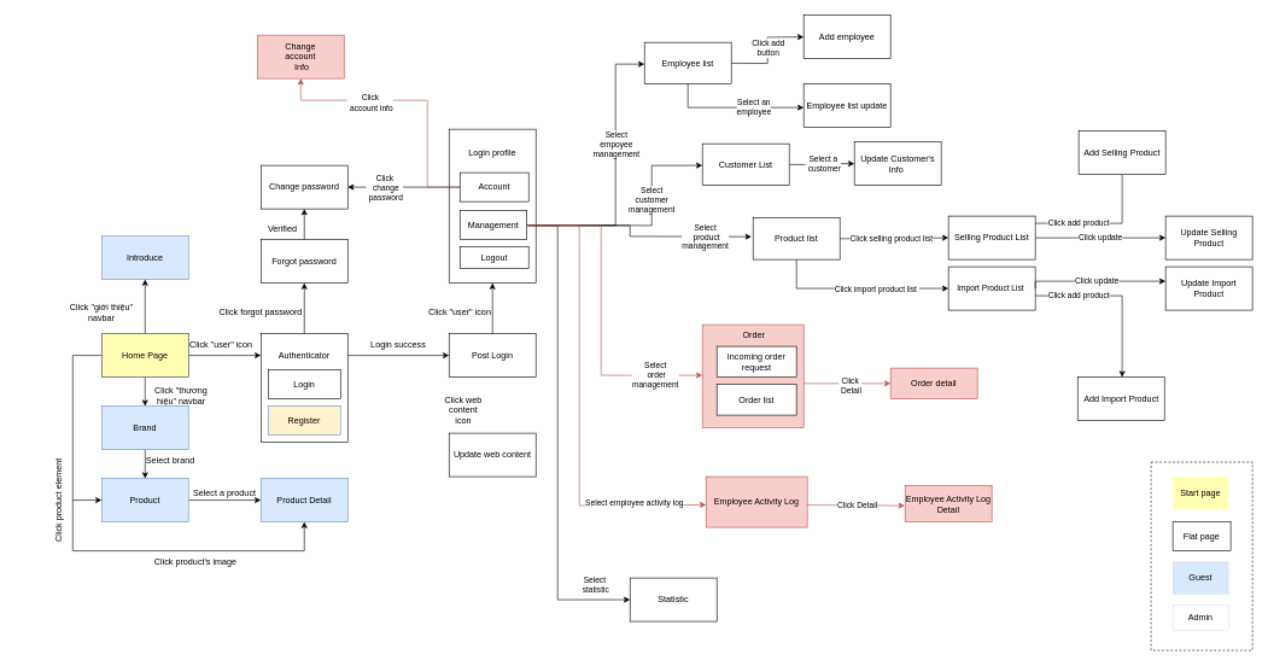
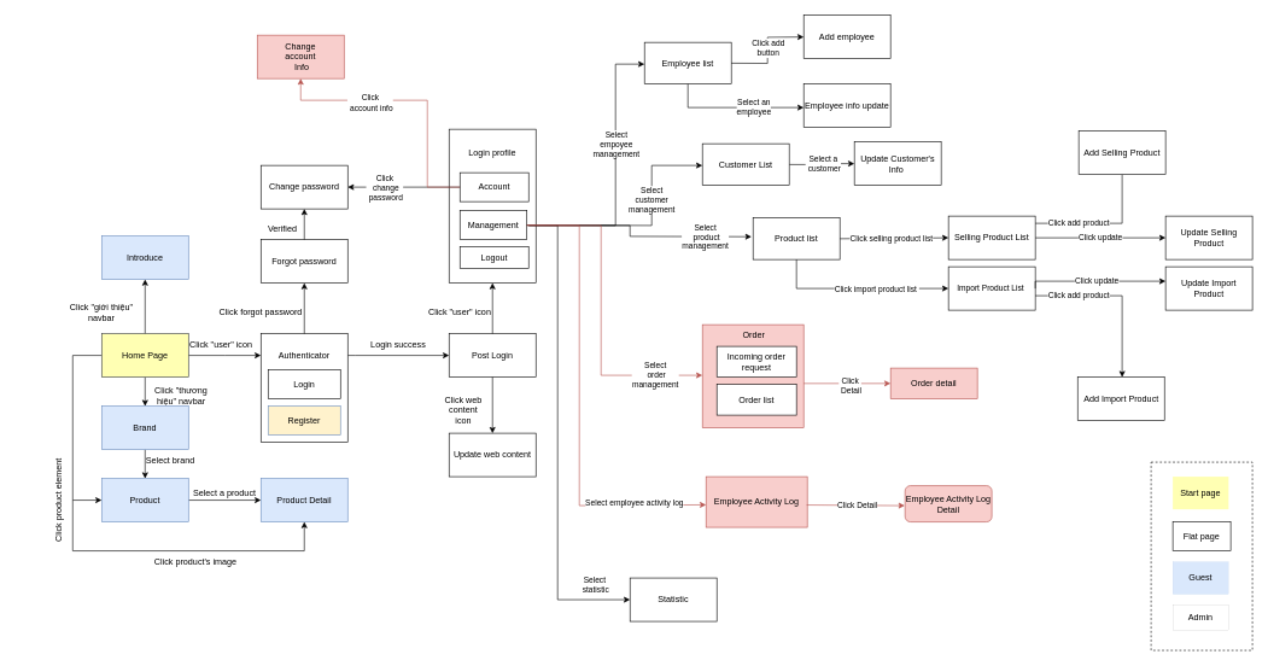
- <mxCell id="46" value="Employee list update" style="rounded=0;whiteSpace=wrap;html=1;" parent="1" vertex="1"><mxGeometry x="1110" y="115.5" width="120" height="60" as="geometry" /></mxCell>
+ <mxCell id="46" value="Employee info update" style="rounded=0;whiteSpace=wrap;html=1;" parent="1" vertex="1"><mxGeometry x="1110" y="115.5" width="120" height="60" as="geometry" /></mxCell>
+ <mxCell id="65" value="" style="endArrow=classic;html=1;rounded=0;exitX=0.5;exitY=1;exitDx=0;exitDy=0;" parent="1" source="14" target="66" edge="1"><mxGeometry width="50" height="50" relative="1" as="geometry"><mxPoint x="450" y="650.5" as="sourcePoint" /><mxPoint x="680" y="640.5" as="targetPoint" /></mxGeometry></mxCell>
- <mxCell id="77" value="Employee Activity Log Detail" style="rounded=0;whiteSpace=wrap;html=1;fillColor=#f8cecc;strokeColor=#b85450;" parent="1" vertex="1"><mxGeometry x="1250" y="670.5" width="120" height="50" as="geometry" /></mxCell>
+ <mxCell id="77" value="Employee Activity Log Detail" style="whiteSpace=wrap;html=1;fillColor=#f8cecc;strokeColor=#b85450;rounded=1;" parent="1" vertex="1"><mxGeometry x="1250" y="670.5" width="120" height="50" as="geometry" /></mxCell>
